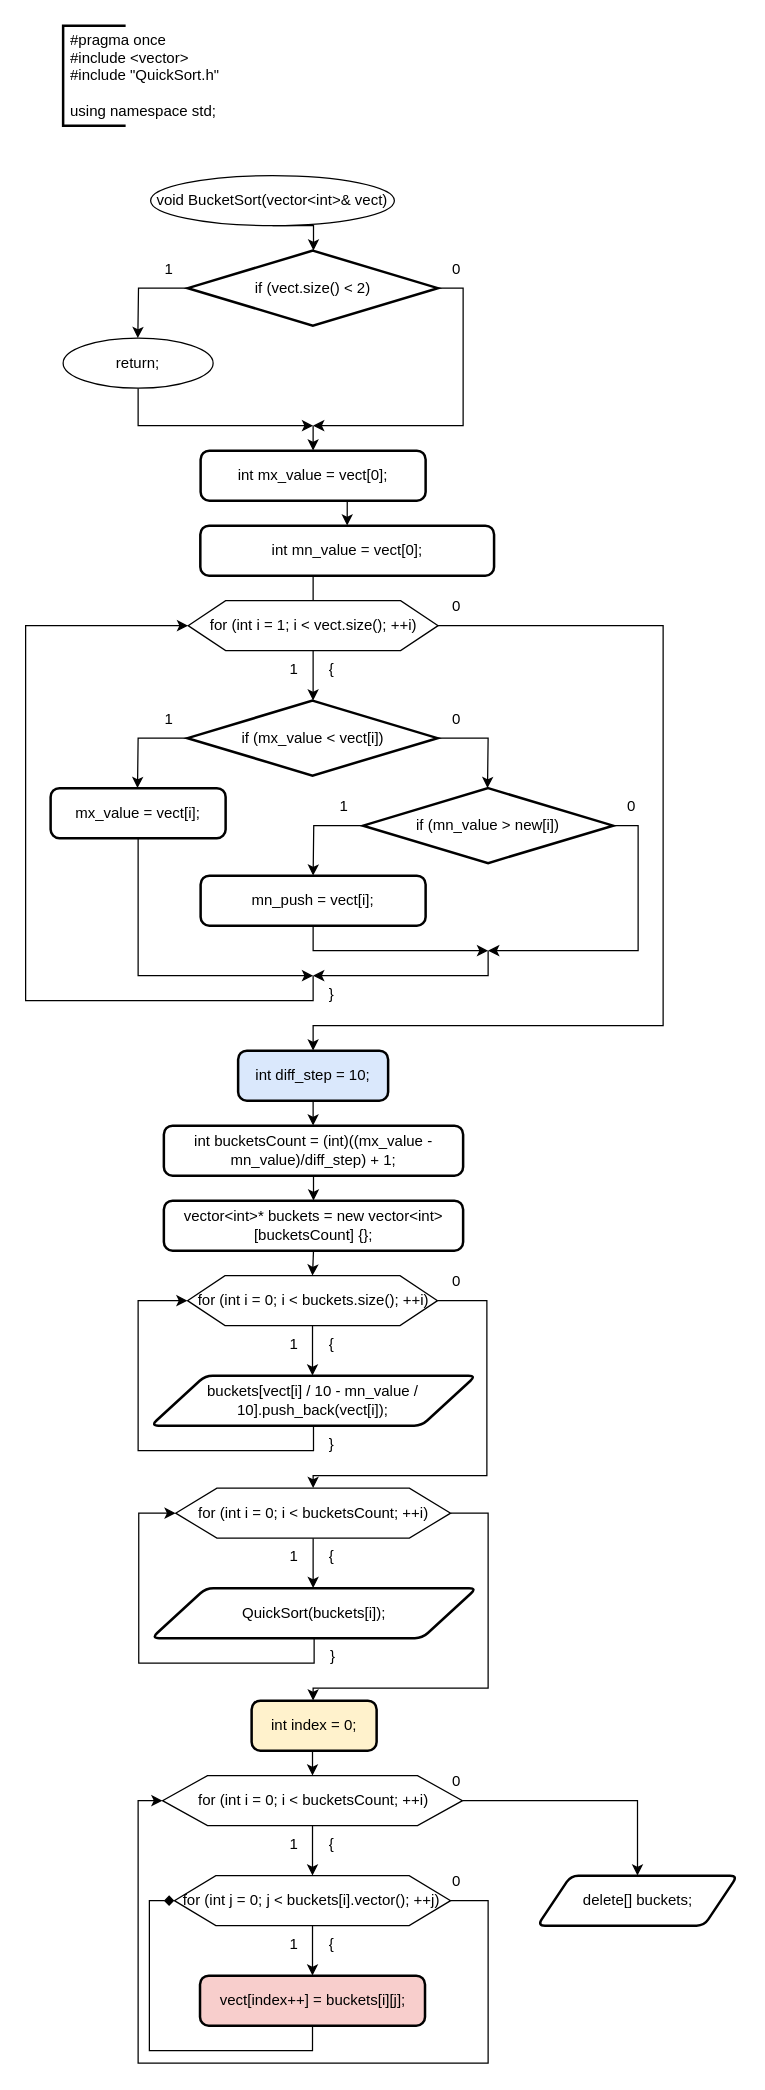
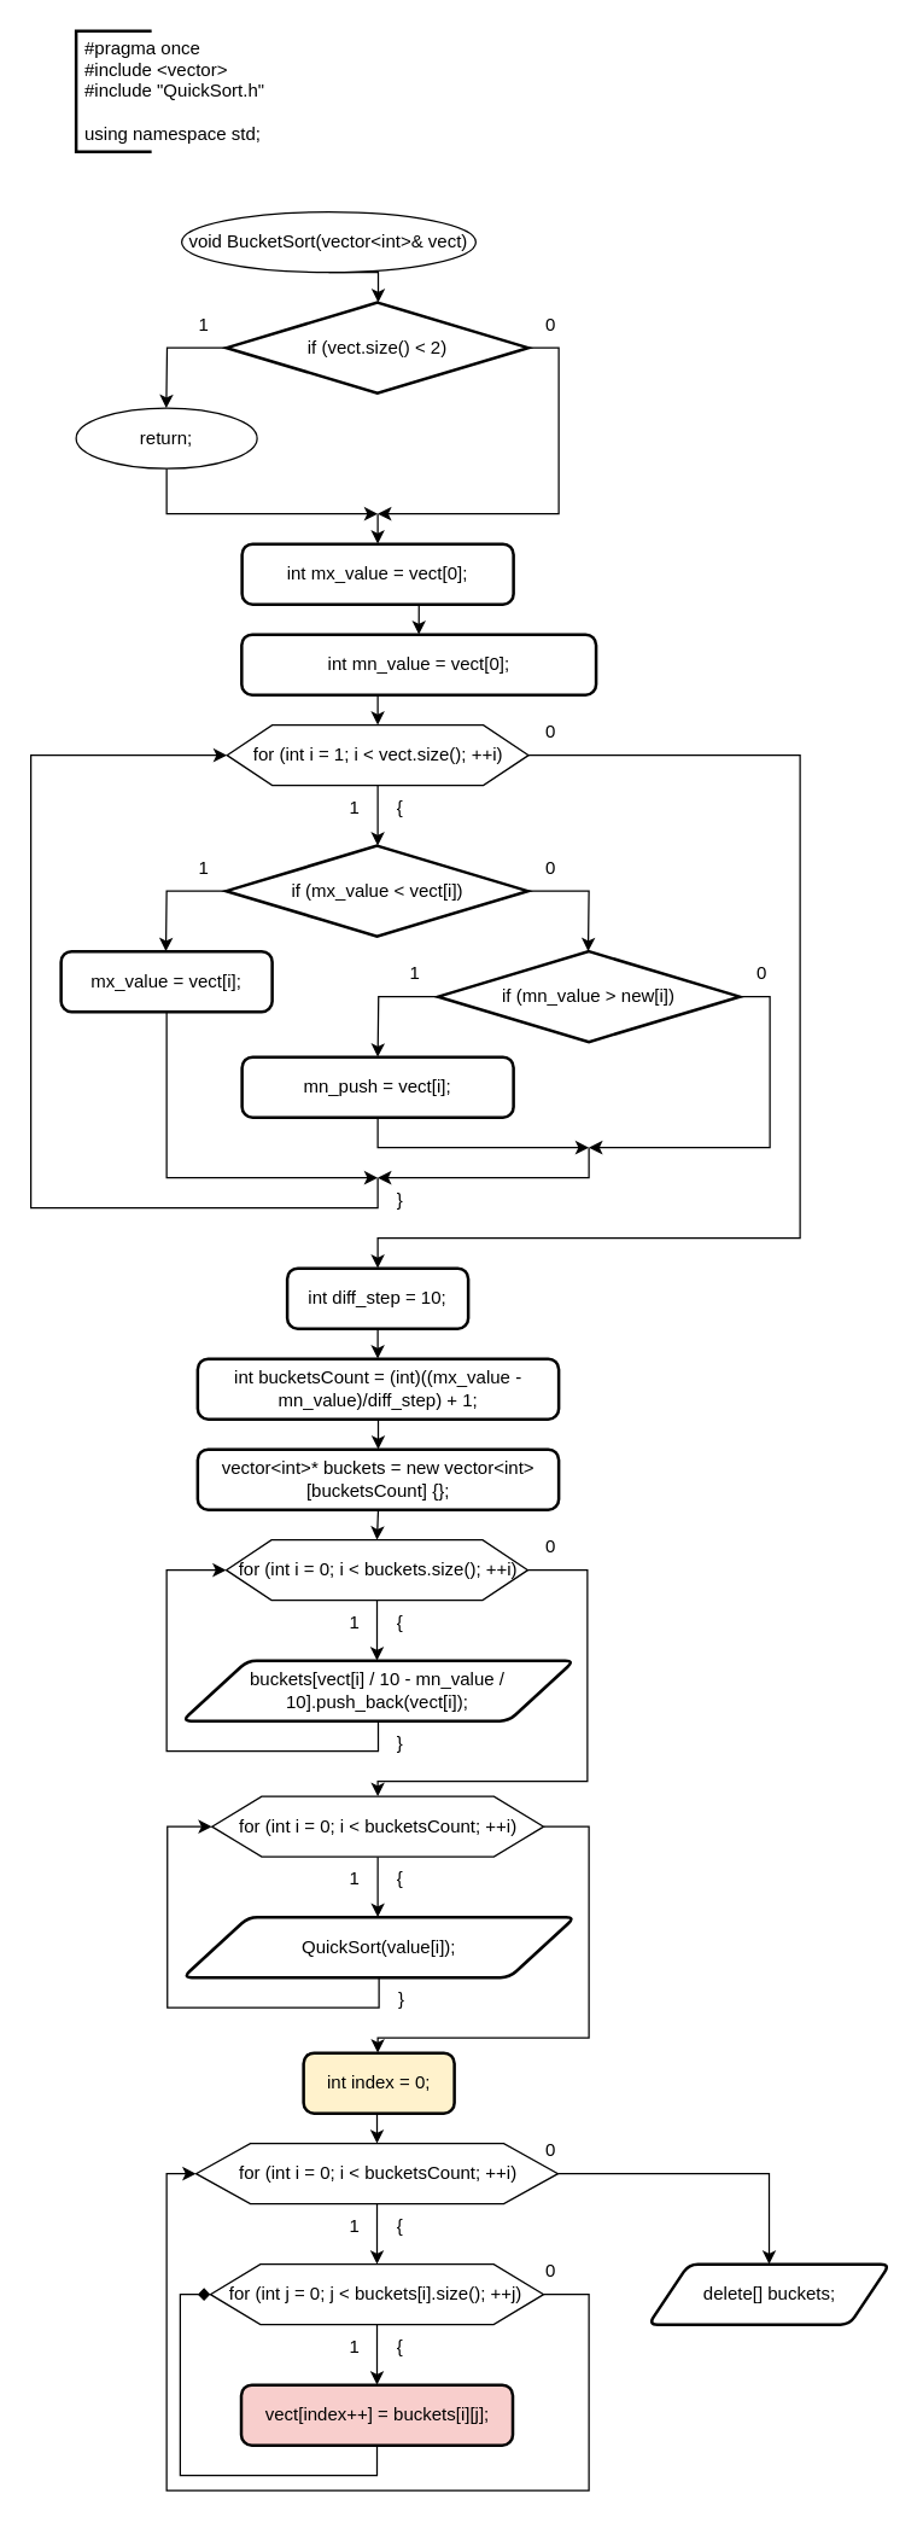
- <mxCell id="16" style="edgeStyle=orthogonalEdgeStyle;rounded=0;orthogonalLoop=1;jettySize=auto;html=1;exitX=0.5;exitY=1;exitDx=0;exitDy=0;entryX=0.5;entryY=0;entryDx=0;entryDy=0;endArrow=none;" parent="1" source="17" target="20" edge="1"><mxGeometry relative="1" as="geometry" /></mxCell>
+ <mxCell id="16" style="edgeStyle=orthogonalEdgeStyle;rounded=0;orthogonalLoop=1;jettySize=auto;html=1;exitX=0.5;exitY=1;exitDx=0;exitDy=0;entryX=0.5;entryY=0;entryDx=0;entryDy=0;" parent="1" source="17" target="20" edge="1"><mxGeometry relative="1" as="geometry" /></mxCell>
- <mxCell id="41" value="int diff_step = 10;" style="rounded=1;whiteSpace=wrap;html=1;absoluteArcSize=1;arcSize=14;strokeWidth=2;fillColor=#dae8fc;" parent="1" vertex="1"><mxGeometry x="190" y="840" width="120" height="40" as="geometry" /></mxCell>
+ <mxCell id="41" value="int diff_step = 10;" style="rounded=1;whiteSpace=wrap;html=1;absoluteArcSize=1;arcSize=14;strokeWidth=2;" parent="1" vertex="1"><mxGeometry x="190" y="840" width="120" height="40" as="geometry" /></mxCell>
- <mxCell id="62" value="QuickSort(buckets[i]);" style="shape=parallelogram;html=1;strokeWidth=2;perimeter=parallelogramPerimeter;whiteSpace=wrap;rounded=1;arcSize=12;size=0.167;" parent="1" vertex="1"><mxGeometry x="120.8" y="1270" width="260" height="40" as="geometry" /></mxCell>
+ <mxCell id="62" value="QuickSort(value[i]);" style="shape=parallelogram;html=1;strokeWidth=2;perimeter=parallelogramPerimeter;whiteSpace=wrap;rounded=1;arcSize=12;size=0.167;" parent="1" vertex="1"><mxGeometry x="120.8" y="1270" width="260" height="40" as="geometry" /></mxCell>
- <mxCell id="74" value="for (int j = 0; j &amp;lt; buckets[i].vector(); ++j)&amp;nbsp;" style="verticalLabelPosition=middle;verticalAlign=middle;html=1;shape=hexagon;perimeter=hexagonPerimeter2;arcSize=6;size=0.15;labelPosition=center;align=center;" parent="1" vertex="1"><mxGeometry x="139.02" y="1500" width="220.98" height="40" as="geometry" /></mxCell>
+ <mxCell id="74" value="for (int j = 0; j &amp;lt; buckets[i].size(); ++j)&amp;nbsp;" style="verticalLabelPosition=middle;verticalAlign=middle;html=1;shape=hexagon;perimeter=hexagonPerimeter2;arcSize=6;size=0.15;labelPosition=center;align=center;" parent="1" vertex="1"><mxGeometry x="139.02" y="1500" width="220.98" height="40" as="geometry" /></mxCell>
